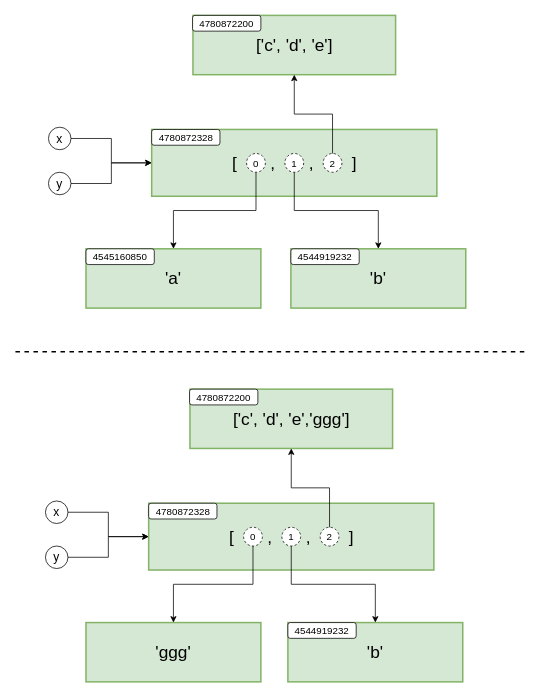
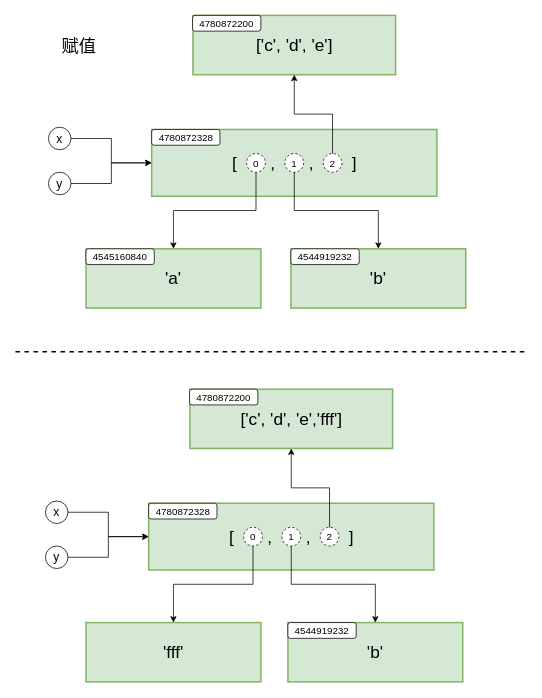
+ <mxCell id="6" value="赋值" style="text;html=1;resizable=0;points=[];autosize=1;align=left;verticalAlign=top;spacingTop=-4;fontSize=23;" parent="1" vertex="1"><mxGeometry x="80" y="44.5" width="60" height="30" as="geometry" /></mxCell>
- <mxCell id="9" value="4545160850" style="rounded=1;whiteSpace=wrap;html=1;labelBackgroundColor=none;strokeWidth=1;fontSize=13;spacing=2;comic=0;gradientColor=none;shadow=0;glass=0;" parent="7" vertex="1"><mxGeometry width="91" height="21" as="geometry" /></mxCell>
+ <mxCell id="9" value="4545160840" style="rounded=1;whiteSpace=wrap;html=1;labelBackgroundColor=none;strokeWidth=1;fontSize=13;spacing=2;comic=0;gradientColor=none;shadow=0;glass=0;" parent="7" vertex="1"><mxGeometry width="91" height="21" as="geometry" /></mxCell>
- <mxCell id="33" value="['c', 'd', 'e','ggg']" style="rounded=0;fontSize=23;html=1;labelBackgroundColor=none;labelBorderColor=none;whiteSpace=wrap;fillColor=#d5e8d4;strokeColor=#82b366;strokeWidth=2;comic=0;gradientColor=none;shadow=0;glass=0;" vertex="1" parent="32"><mxGeometry x="0.5" width="270" height="79" as="geometry" /></mxCell>
+ <mxCell id="33" value="['c', 'd', 'e','fff']" style="rounded=0;fontSize=23;html=1;labelBackgroundColor=none;labelBorderColor=none;whiteSpace=wrap;fillColor=#d5e8d4;strokeColor=#82b366;strokeWidth=2;comic=0;gradientColor=none;shadow=0;glass=0;" vertex="1" parent="32"><mxGeometry x="0.5" width="270" height="79" as="geometry" /></mxCell>
- <mxCell id="28" value="'ggg'" style="rounded=0;fontSize=23;html=1;labelBackgroundColor=none;labelBorderColor=none;whiteSpace=wrap;fillColor=#d5e8d4;strokeColor=#82b366;strokeWidth=2;comic=0;gradientColor=none;shadow=0;glass=0;" vertex="1" parent="27"><mxGeometry width="233" height="79" as="geometry" /></mxCell>
+ <mxCell id="28" value="'fff'" style="rounded=0;fontSize=23;html=1;labelBackgroundColor=none;labelBorderColor=none;whiteSpace=wrap;fillColor=#d5e8d4;strokeColor=#82b366;strokeWidth=2;comic=0;gradientColor=none;shadow=0;glass=0;" vertex="1" parent="27"><mxGeometry width="233" height="79" as="geometry" /></mxCell>
